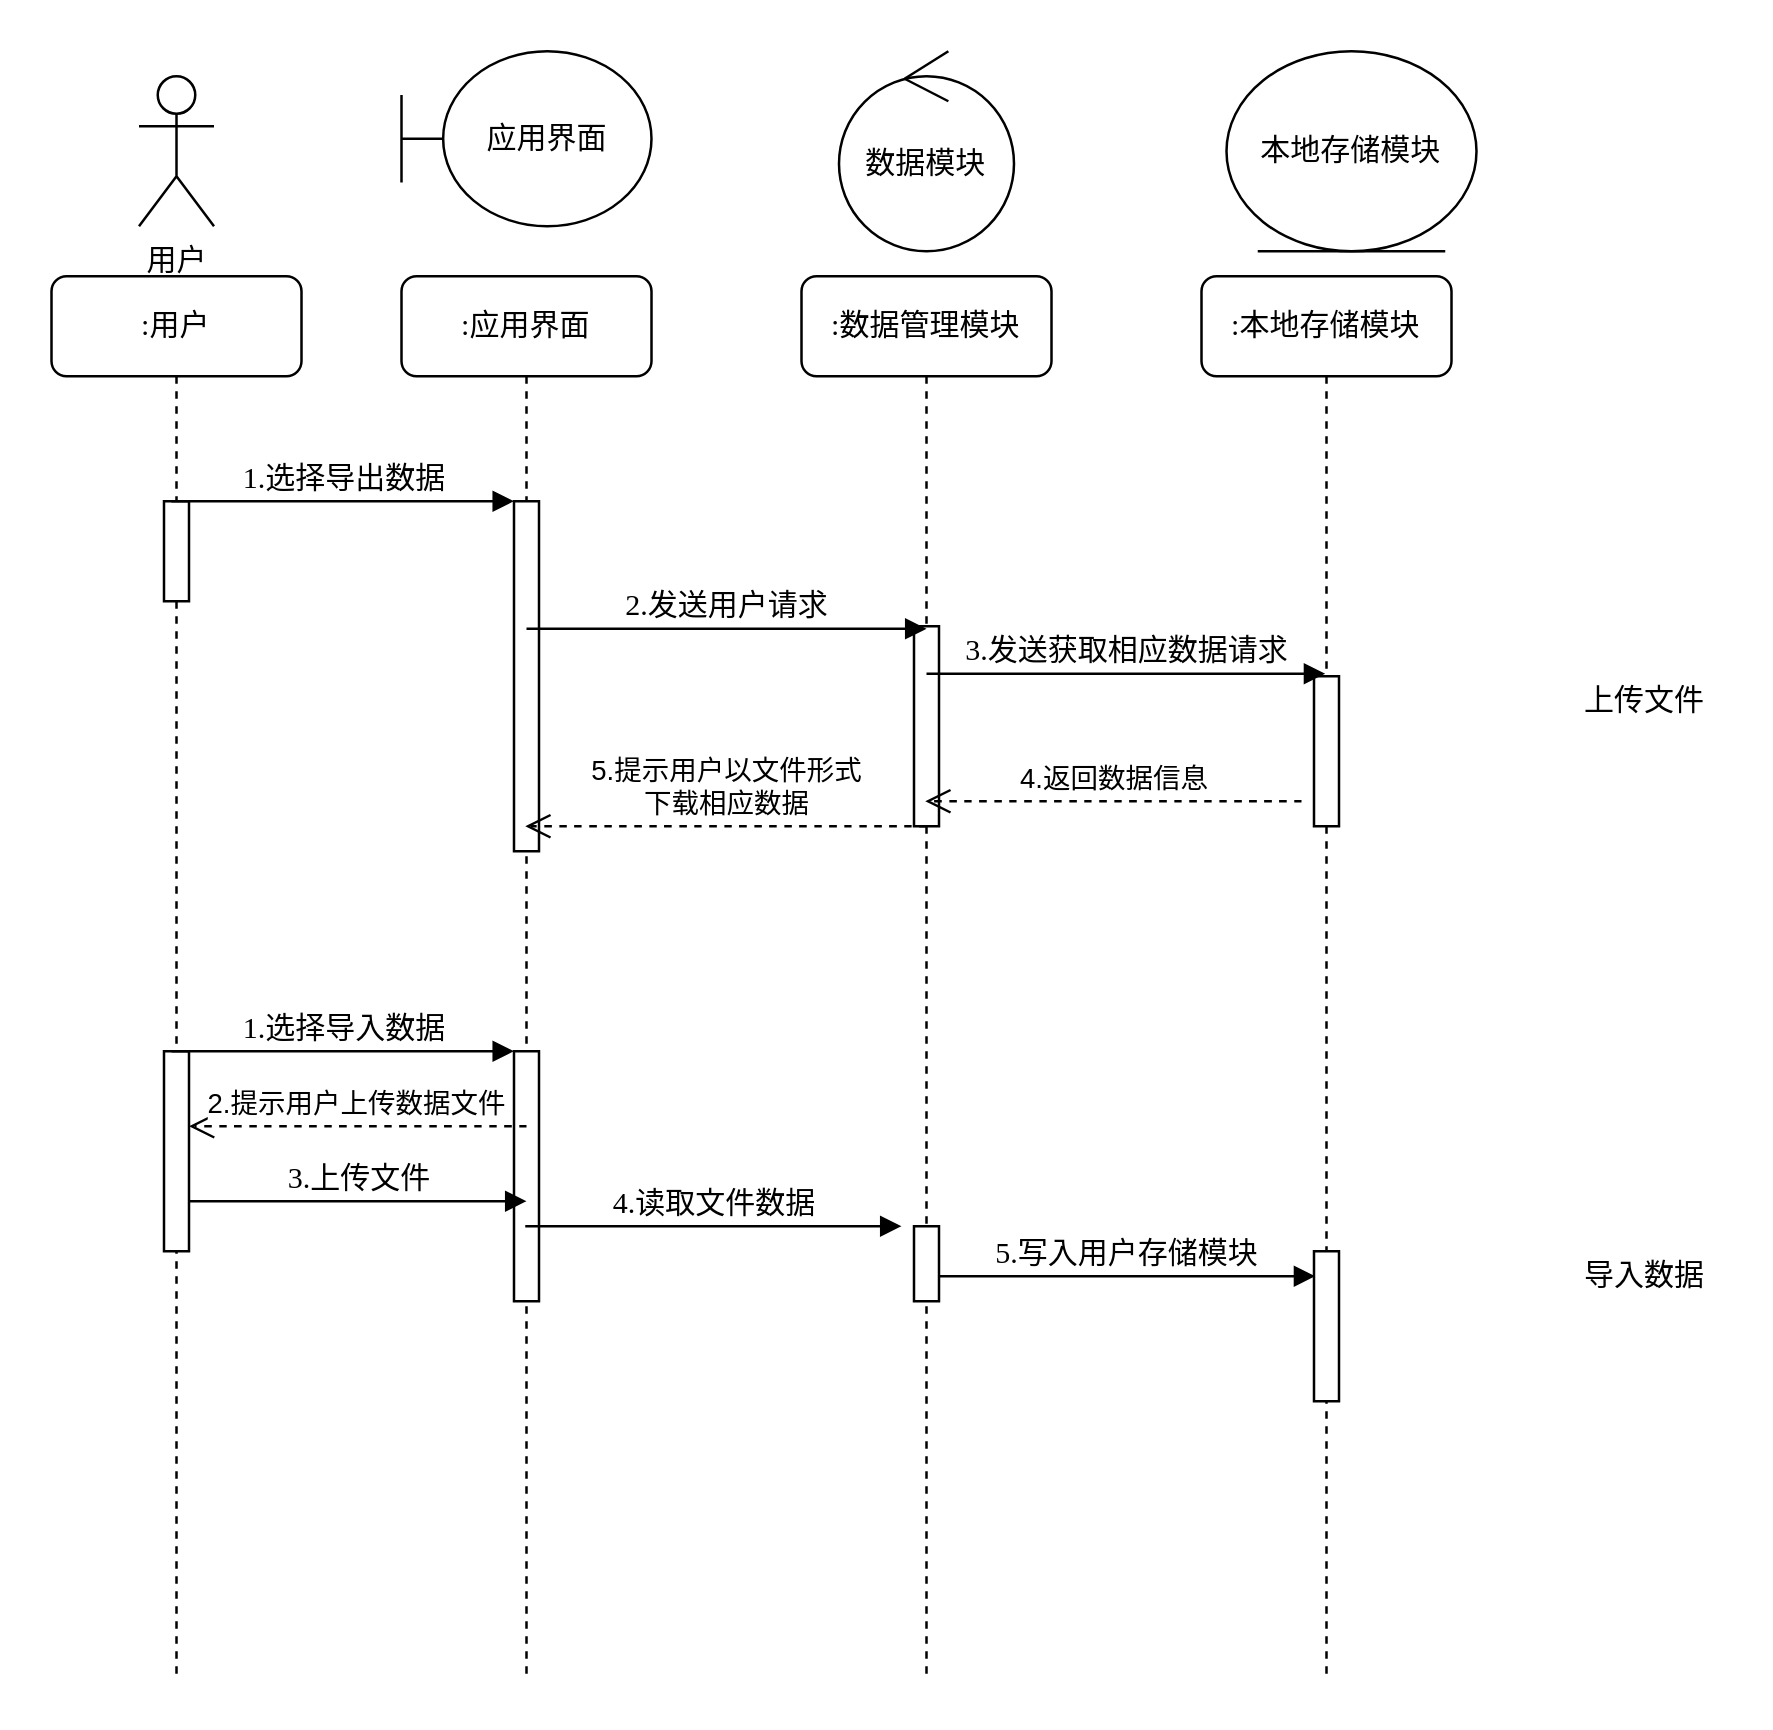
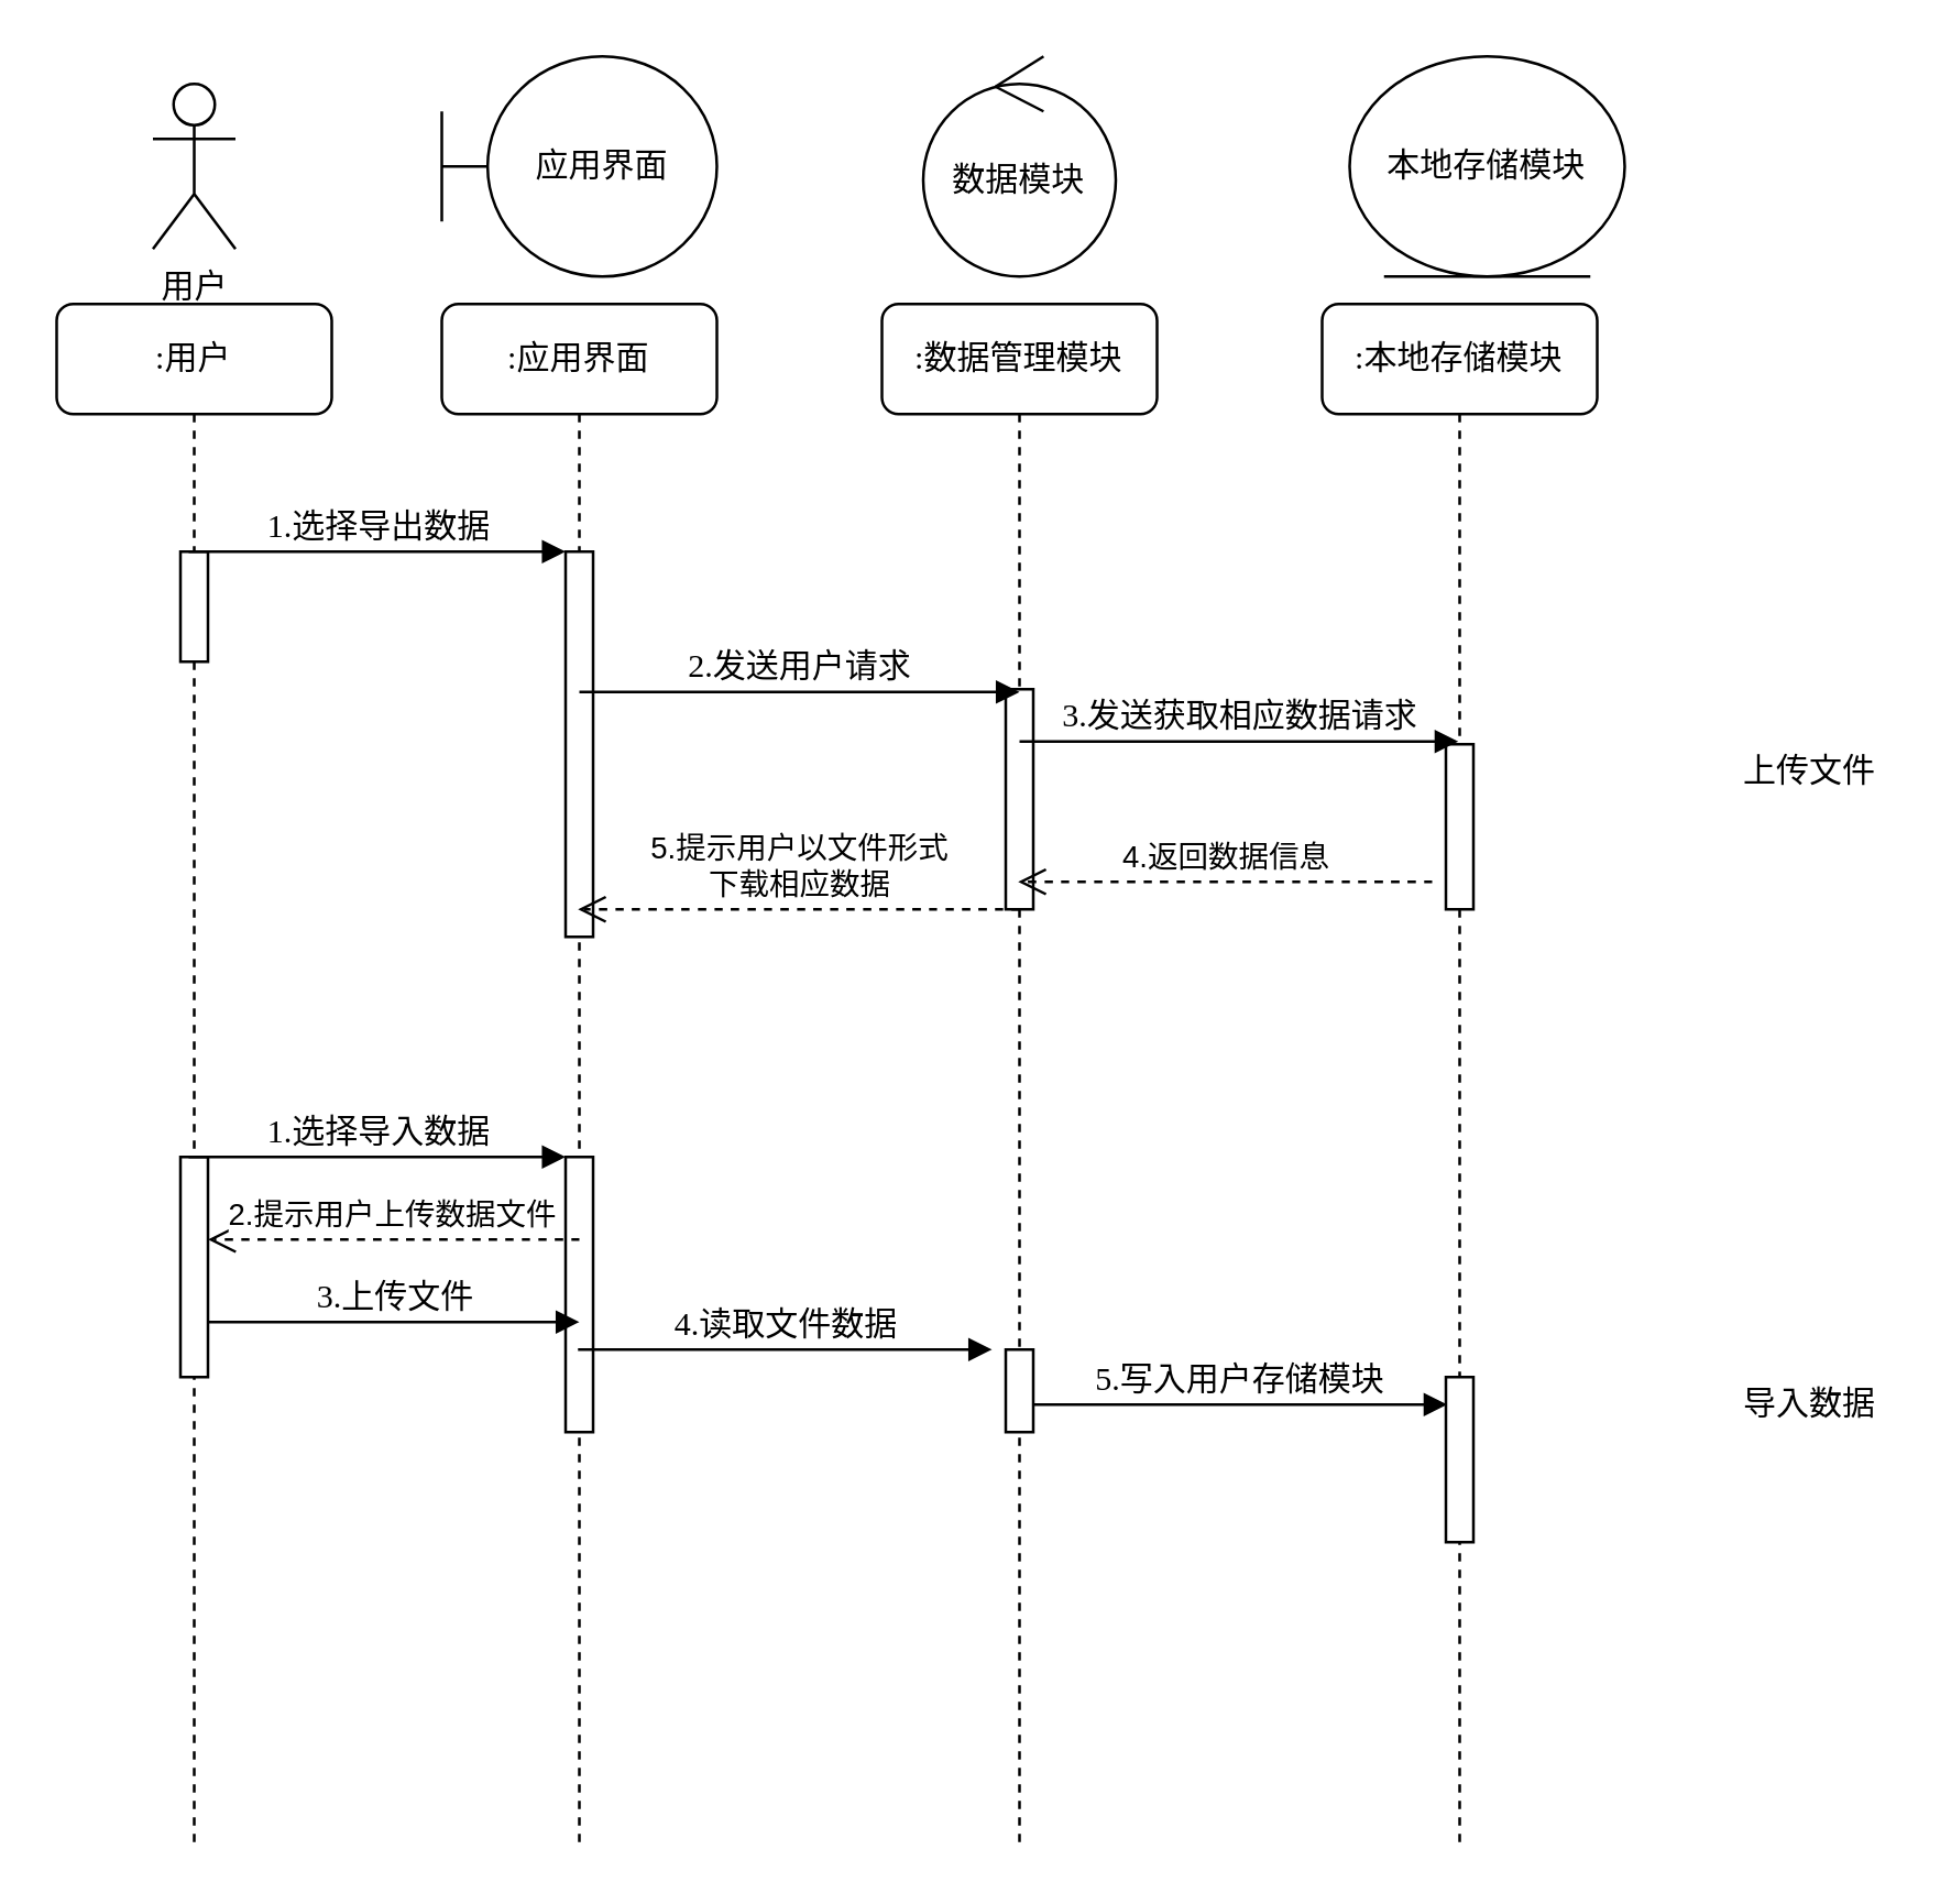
- <mxCell id="16" value="应用界面" style="shape=umlBoundary;whiteSpace=wrap;html=1;" parent="1" vertex="1"><mxGeometry x="160" y="20" width="100" height="70" as="geometry" /></mxCell>
+ <mxCell id="16" value="应用界面" style="shape=umlBoundary;whiteSpace=wrap;html=1;" parent="1" vertex="1"><mxGeometry x="160" y="20" width="100" height="80" as="geometry" /></mxCell>
